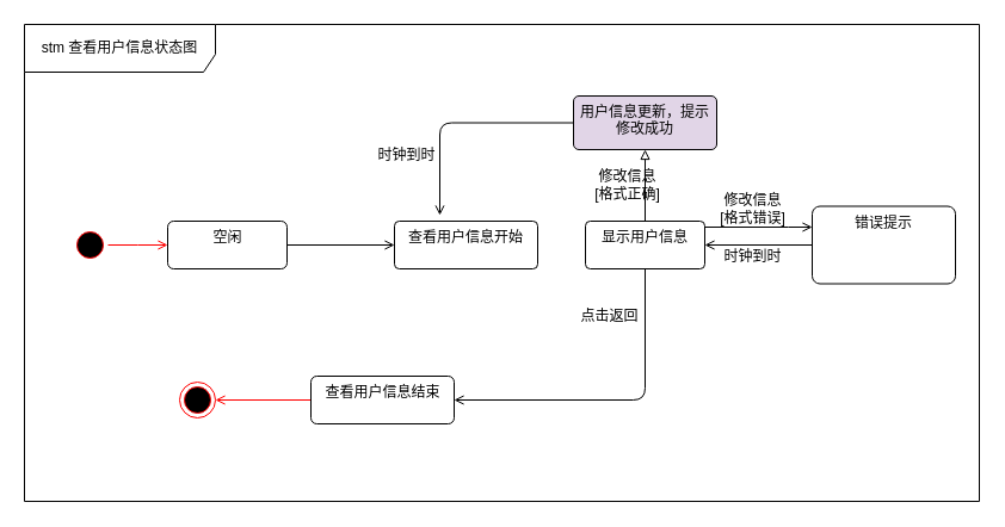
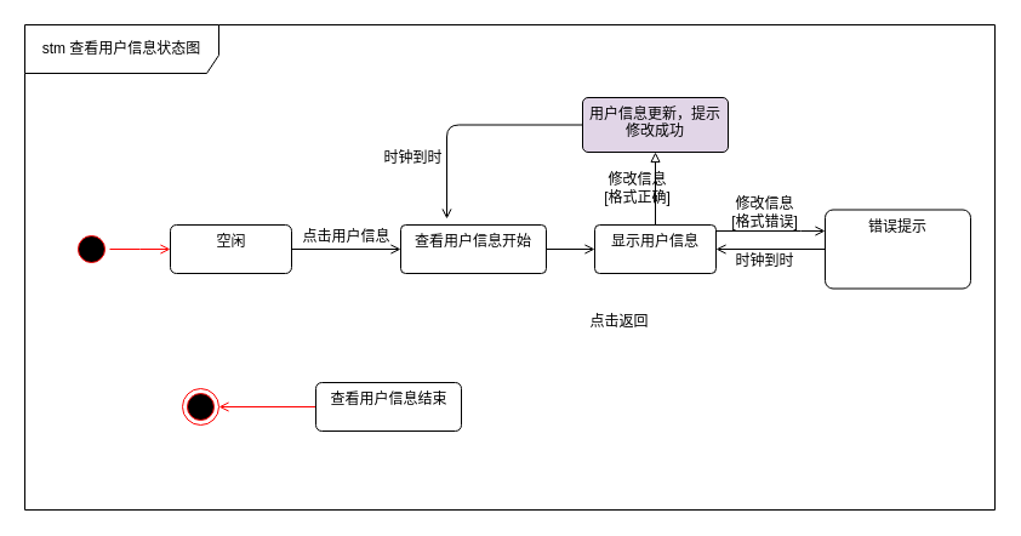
+ <mxCell id="9" value="点击用户信息" style="text;html=1;resizable=0;autosize=1;align=center;verticalAlign=middle;points=[];fillColor=none;strokeColor=none;rounded=0;" vertex="1" parent="1"><mxGeometry x="240" y="185" width="90" height="20" as="geometry" /></mxCell>
+ <mxCell id="7" value="" style="edgeStyle=orthogonalEdgeStyle;rounded=0;orthogonalLoop=1;jettySize=auto;html=1;endArrow=open;endFill=0;strokeColor=#000000;" edge="1" parent="1" source="8" target="13"><mxGeometry relative="1" as="geometry" /></mxCell>
- <mxCell id="10" style="edgeStyle=orthogonalEdgeStyle;rounded=1;orthogonalLoop=1;jettySize=auto;html=1;entryX=1;entryY=0.5;entryDx=0;entryDy=0;endArrow=open;endFill=0;strokeColor=#000000;" edge="1" parent="1" source="13" target="25"><mxGeometry relative="1" as="geometry"><Array as="points"><mxPoint x="540" y="335" /></Array></mxGeometry></mxCell>
